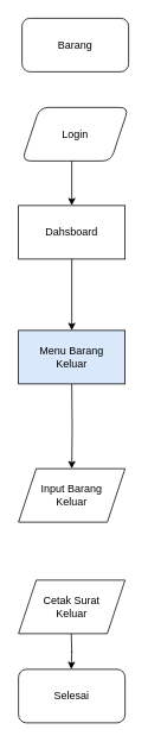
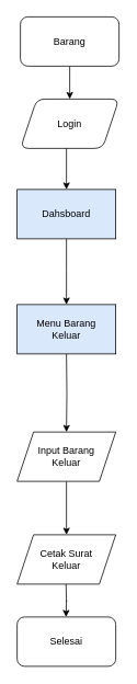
+ <mxCell id="2" value="" style="edgeStyle=orthogonalEdgeStyle;rounded=0;orthogonalLoop=1;jettySize=auto;html=1;" parent="1" source="3" target="4" edge="1"><mxGeometry relative="1" as="geometry" /></mxCell>
- <mxCell id="7" value="Dahsboard" style="rounded=0;whiteSpace=wrap;html=1;" parent="1" vertex="1"><mxGeometry x="20" y="230" width="120" height="60" as="geometry" /></mxCell>
+ <mxCell id="7" value="Dahsboard" style="rounded=0;whiteSpace=wrap;html=1;fillColor=#dae8fc;" parent="1" vertex="1"><mxGeometry x="20" y="230" width="120" height="60" as="geometry" /></mxCell>
+ <mxCell id="9" value="" style="edgeStyle=orthogonalEdgeStyle;rounded=0;orthogonalLoop=1;jettySize=auto;html=1;" edge="1" parent="1" source="10" target="12"><mxGeometry relative="1" as="geometry" /></mxCell>
